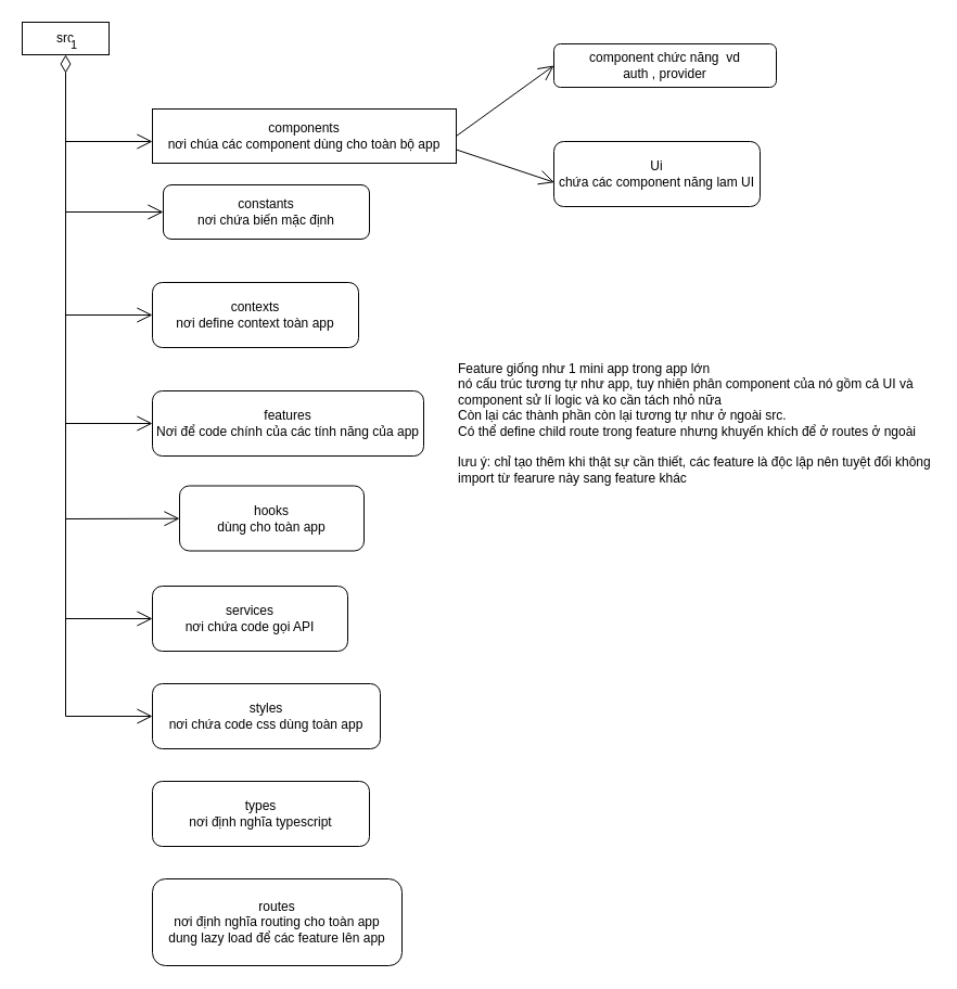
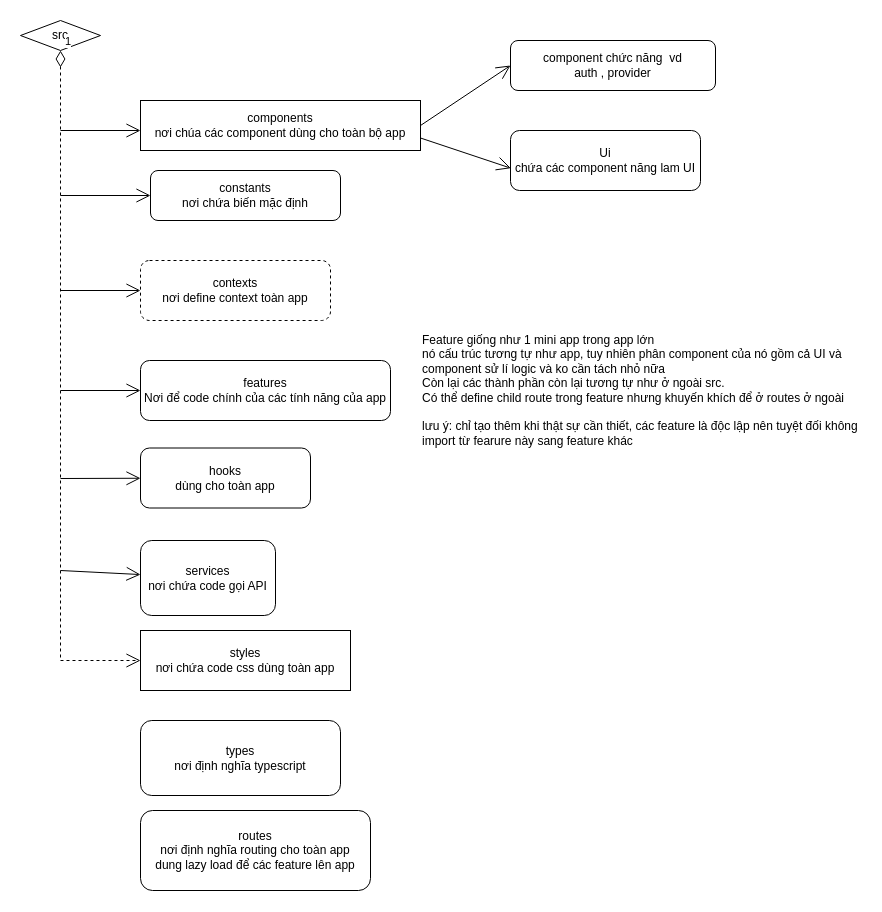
- <mxCell id="2" value="src" style="rounded=0;whiteSpace=wrap;html=1;" vertex="1" parent="1"><mxGeometry y="20" width="80" height="30" as="geometry" x="20" /></mxCell>
+ <mxCell id="2" value="src" style="rhombus;whiteSpace=wrap;html=1;" vertex="1" parent="1"><mxGeometry y="20" width="80" height="30" as="geometry" x="20" /></mxCell>
- <mxCell id="4" value="component chức năng&amp;nbsp; vd&lt;div&gt;auth , provider&lt;/div&gt;" style="rounded=1;whiteSpace=wrap;html=1;" vertex="1" parent="1"><mxGeometry x="510" y="40" width="205" height="40" as="geometry" /></mxCell>
+ <mxCell id="4" value="component chức năng&amp;nbsp; vd&lt;div&gt;auth , provider&lt;/div&gt;" style="rounded=1;whiteSpace=wrap;html=1;" vertex="1" parent="1"><mxGeometry x="510" y="40" width="205" height="50" as="geometry" /></mxCell>
- <mxCell id="7" value="contexts&lt;div&gt;nơi define context toàn app&lt;/div&gt;" style="rounded=1;whiteSpace=wrap;html=1;" vertex="1" parent="1"><mxGeometry x="140" y="260" width="190" height="60" as="geometry" /></mxCell>
+ <mxCell id="7" value="contexts&lt;div&gt;nơi define context toàn app&lt;/div&gt;" style="rounded=1;whiteSpace=wrap;html=1;dashed=1;" vertex="1" parent="1"><mxGeometry x="140" y="260" width="190" height="60" as="geometry" /></mxCell>
- <mxCell id="15" value="1" style="endArrow=open;html=1;endSize=12;startArrow=diamondThin;startSize=14;startFill=0;edgeStyle=orthogonalEdgeStyle;align=left;verticalAlign=bottom;rounded=0;exitX=0.5;exitY=1;exitDx=0;exitDy=0;entryX=0;entryY=0.5;entryDx=0;entryDy=0;" edge="1" parent="1" source="2" target="12"><mxGeometry x="-1" y="3" relative="1" as="geometry"><mxPoint x="360" y="330" as="sourcePoint" /><mxPoint x="520" y="330" as="targetPoint" /><Array as="points"><mxPoint x="60" y="660" /></Array></mxGeometry></mxCell>
+ <mxCell id="15" value="1" style="endArrow=open;html=1;endSize=12;startArrow=diamondThin;startSize=14;startFill=0;edgeStyle=orthogonalEdgeStyle;align=left;verticalAlign=bottom;rounded=0;exitX=0.5;exitY=1;exitDx=0;exitDy=0;entryX=0;entryY=0.5;entryDx=0;entryDy=0;dashed=1;" edge="1" parent="1" source="2" target="12"><mxGeometry x="-1" y="3" relative="1" as="geometry"><mxPoint x="360" y="330" as="sourcePoint" /><mxPoint x="520" y="330" as="targetPoint" /><Array as="points"><mxPoint x="60" y="660" /></Array></mxGeometry></mxCell>
- <mxCell id="10" value="hooks&lt;div&gt;dùng cho toàn app&lt;/div&gt;" style="rounded=1;whiteSpace=wrap;html=1;" vertex="1" parent="1"><mxGeometry x="165" y="447.5" width="170" height="60" as="geometry" /></mxCell>
+ <mxCell id="10" value="hooks&lt;div&gt;dùng cho toàn app&lt;/div&gt;" style="rounded=1;whiteSpace=wrap;html=1;" vertex="1" parent="1"><mxGeometry x="140" y="447.5" width="170" height="60" as="geometry" /></mxCell>
- <mxCell id="11" value="services&lt;div&gt;nơi chứa code gọi API&lt;/div&gt;" style="rounded=1;whiteSpace=wrap;html=1;" vertex="1" parent="1"><mxGeometry x="140" y="540" width="180" height="60" as="geometry" /></mxCell>
+ <mxCell id="11" value="services&lt;div&gt;nơi chứa code gọi API&lt;/div&gt;" style="rounded=1;whiteSpace=wrap;html=1;" vertex="1" parent="1"><mxGeometry x="140" y="540" width="135" height="75" as="geometry" /></mxCell>
- <mxCell id="12" value="styles&lt;div&gt;nơi chứa code css dùng toàn app&lt;/div&gt;" style="rounded=1;whiteSpace=wrap;html=1;" vertex="1" parent="1"><mxGeometry x="140" y="630" width="210" height="60" as="geometry" /></mxCell>
+ <mxCell id="12" value="styles&lt;div&gt;nơi chứa code css dùng toàn app&lt;/div&gt;" style="whiteSpace=wrap;html=1;rounded=0;" vertex="1" parent="1"><mxGeometry x="140" y="630" width="210" height="60" as="geometry" /></mxCell>
- <mxCell id="13" value="types&lt;div&gt;nơi định nghĩa typescript&lt;/div&gt;" style="rounded=1;whiteSpace=wrap;html=1;" vertex="1" parent="1"><mxGeometry x="140" y="720" width="200" height="60" as="geometry" /></mxCell>
+ <mxCell id="13" value="types&lt;div&gt;nơi định nghĩa typescript&lt;/div&gt;" style="rounded=1;whiteSpace=wrap;html=1;" vertex="1" parent="1"><mxGeometry x="140" y="720" width="200" height="75" as="geometry" /></mxCell>
